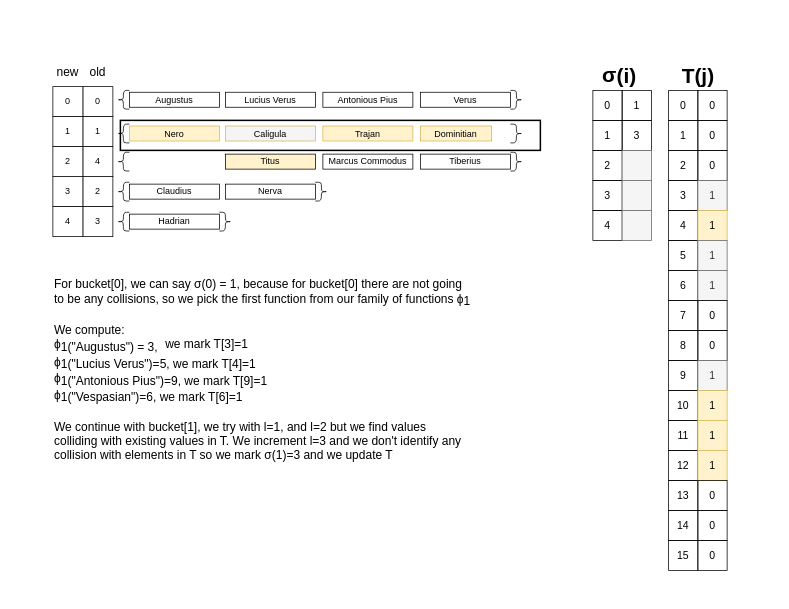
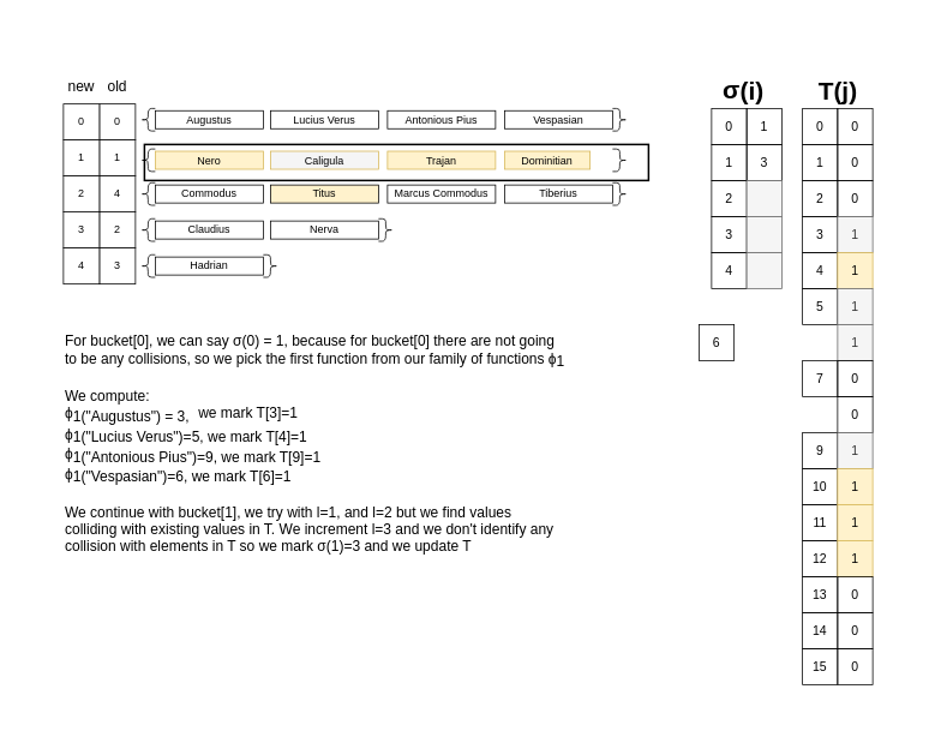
- <mxCell id="17" value="Verus" style="rounded=0;whiteSpace=wrap;html=1;" vertex="1" parent="1"><mxGeometry x="560" y="122.5" width="120" height="20" as="geometry" /></mxCell>
+ <mxCell id="17" value="Vespasian" style="rounded=0;whiteSpace=wrap;html=1;" vertex="1" parent="1"><mxGeometry x="560" y="122.5" width="120" height="20" as="geometry" /></mxCell>
+ <mxCell id="25" value="Commodus" style="rounded=0;whiteSpace=wrap;html=1;" vertex="1" parent="1"><mxGeometry x="172" y="205" width="120" height="20" as="geometry" /></mxCell>
- <mxCell id="47" value="6" style="rounded=0;whiteSpace=wrap;html=1;fontSize=14;fillColor=none;" vertex="1" parent="1"><mxGeometry x="891" y="360" width="39" height="40" as="geometry" /></mxCell>
+ <mxCell id="47" value="6" style="rounded=0;whiteSpace=wrap;html=1;fontSize=14;fillColor=none;" vertex="1" parent="1"><mxGeometry x="776" y="360" width="39" height="40" as="geometry" /></mxCell>
- <mxCell id="49" value="8" style="rounded=0;whiteSpace=wrap;html=1;fontSize=14;fillColor=none;" vertex="1" parent="1"><mxGeometry x="891" y="440" width="39" height="40" as="geometry" /></mxCell>
